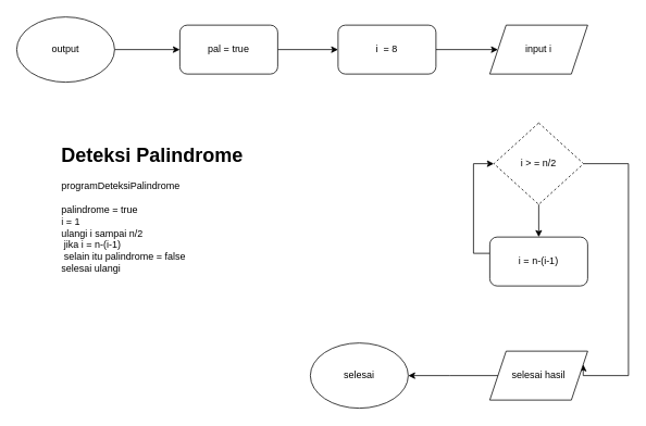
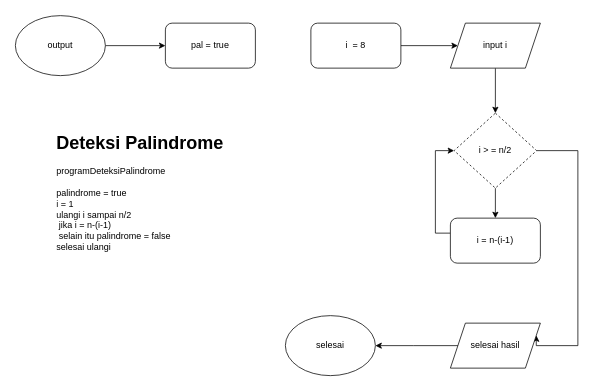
- <mxCell id="5" style="edgeStyle=orthogonalEdgeStyle;rounded=0;orthogonalLoop=1;jettySize=auto;html=1;entryX=0;entryY=0.5;entryDx=0;entryDy=0;" edge="1" parent="1" source="6" target="9"><mxGeometry relative="1" as="geometry" /></mxCell>
+ <mxCell id="10" style="edgeStyle=orthogonalEdgeStyle;rounded=0;orthogonalLoop=1;jettySize=auto;html=1;entryX=0.5;entryY=0;entryDx=0;entryDy=0;" edge="1" parent="1" source="11" target="14"><mxGeometry relative="1" as="geometry" /></mxCell>
